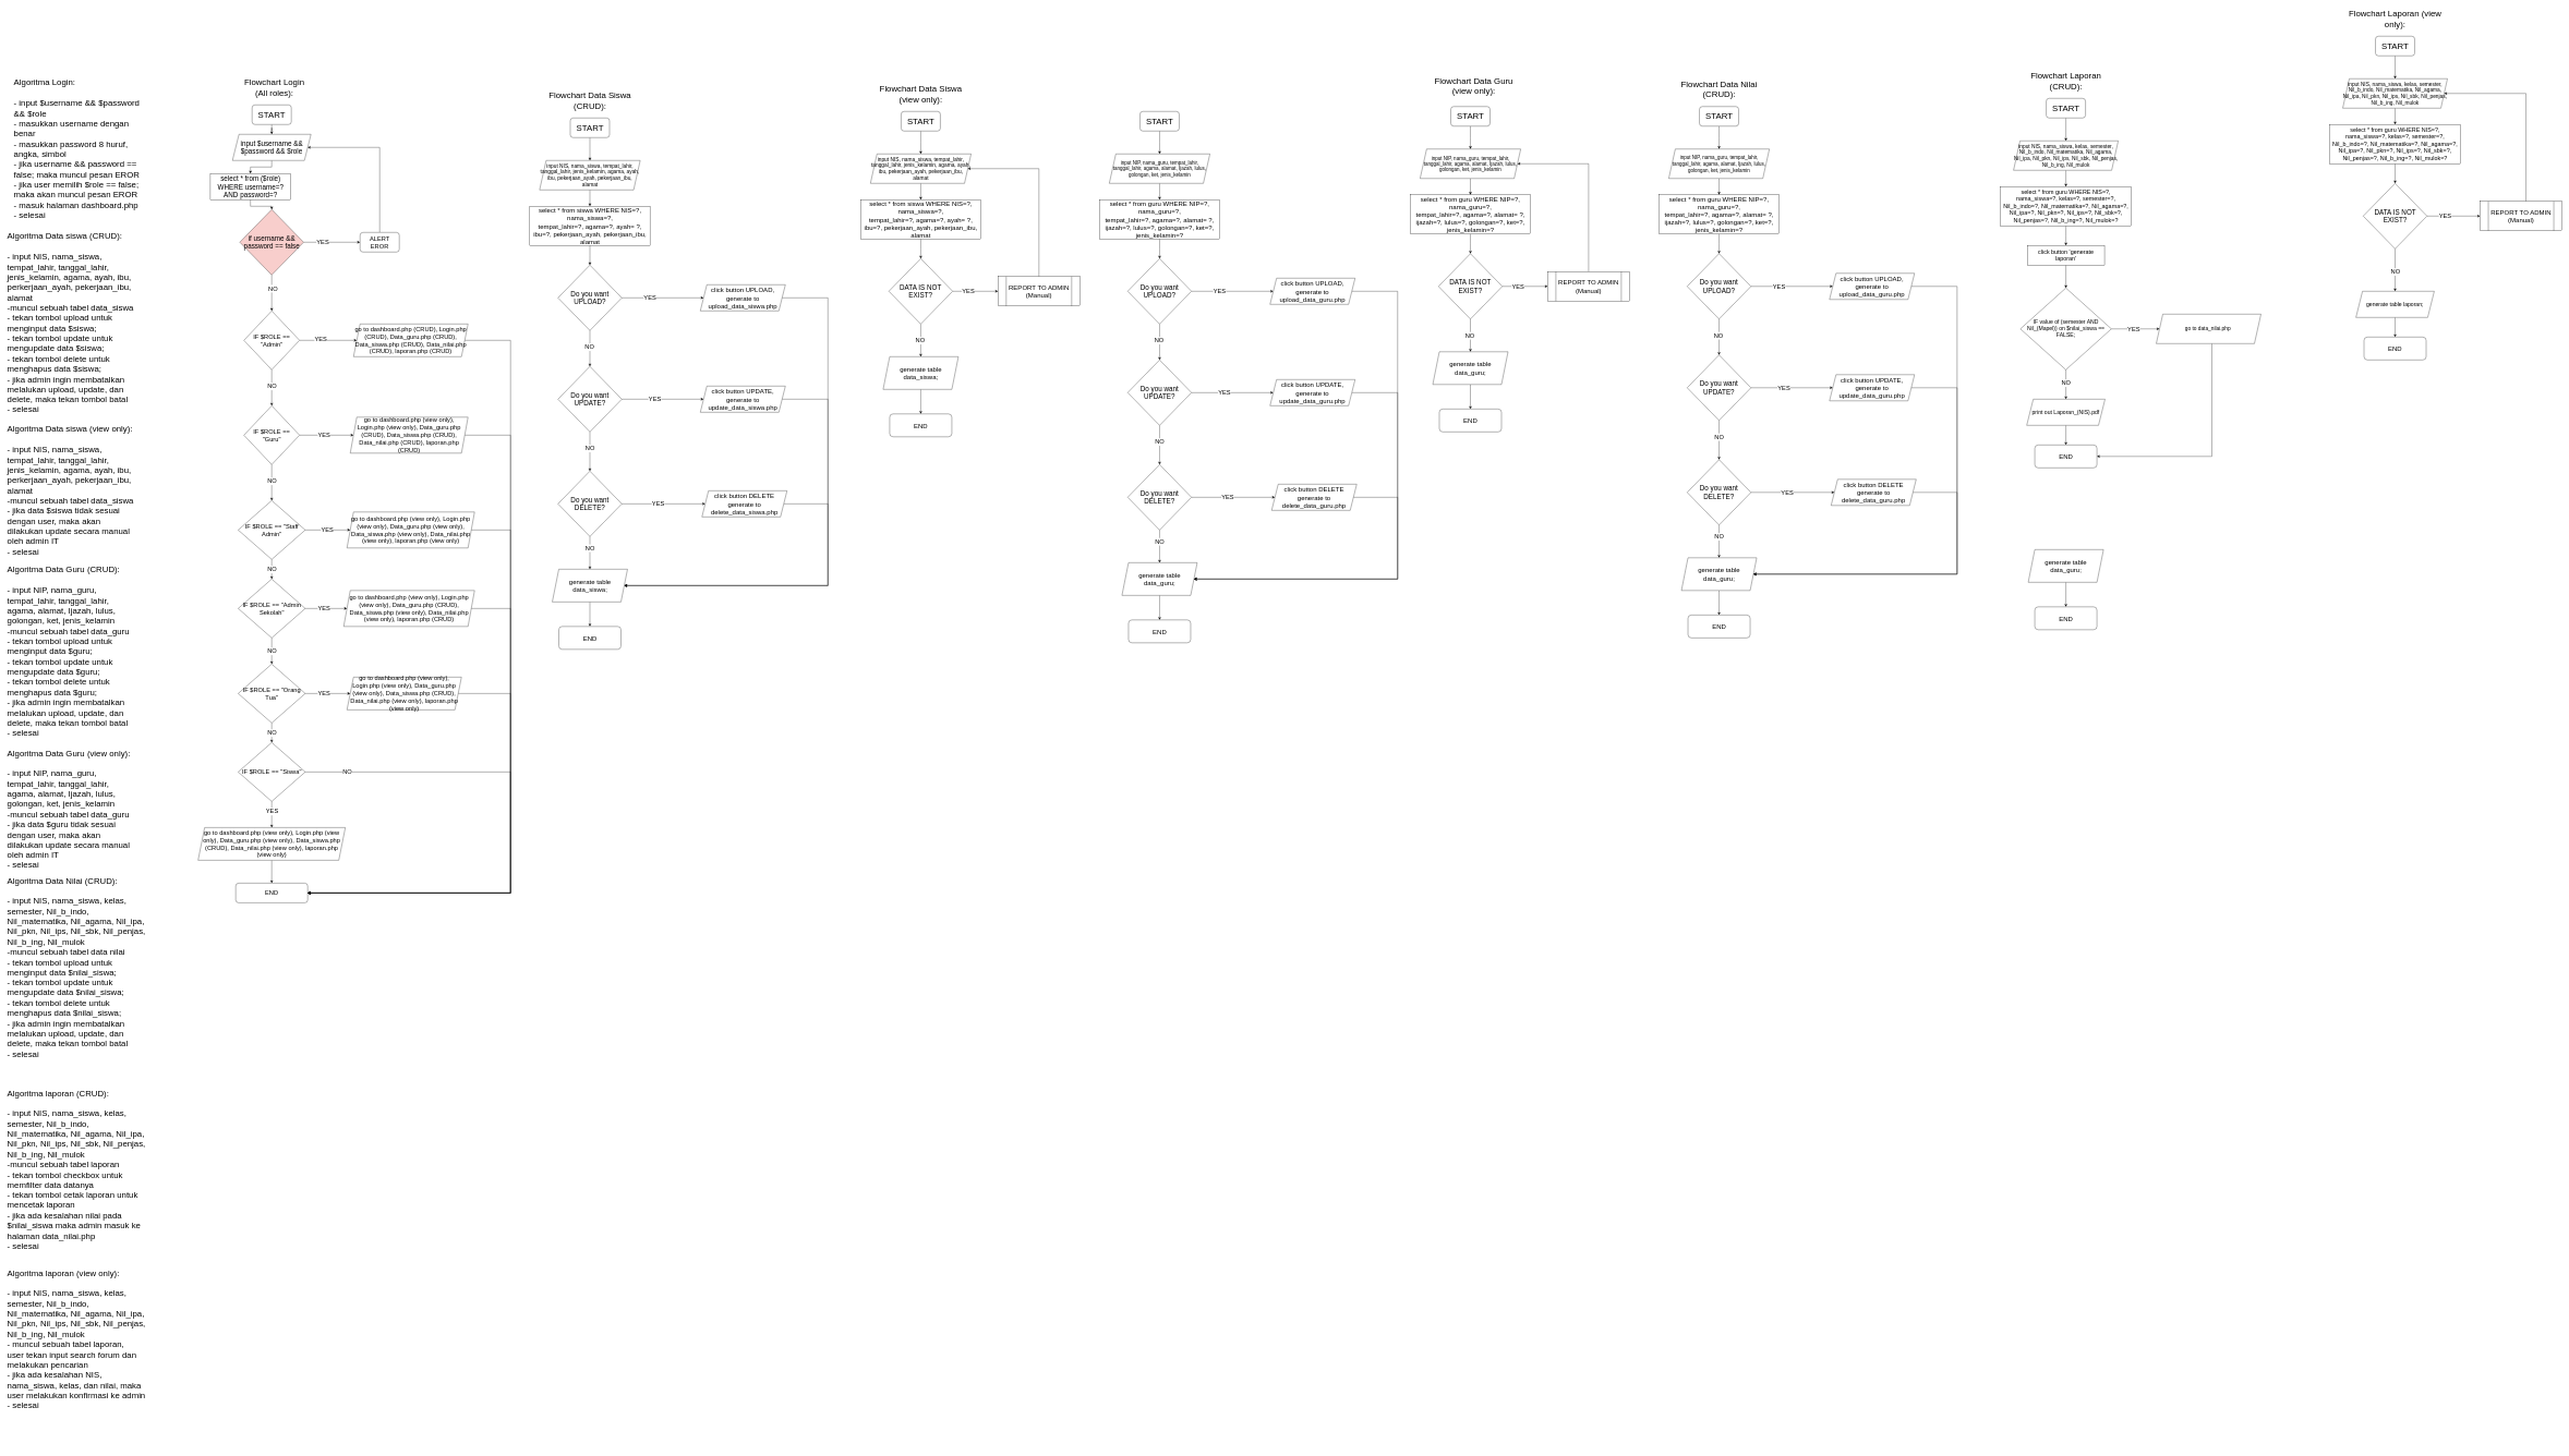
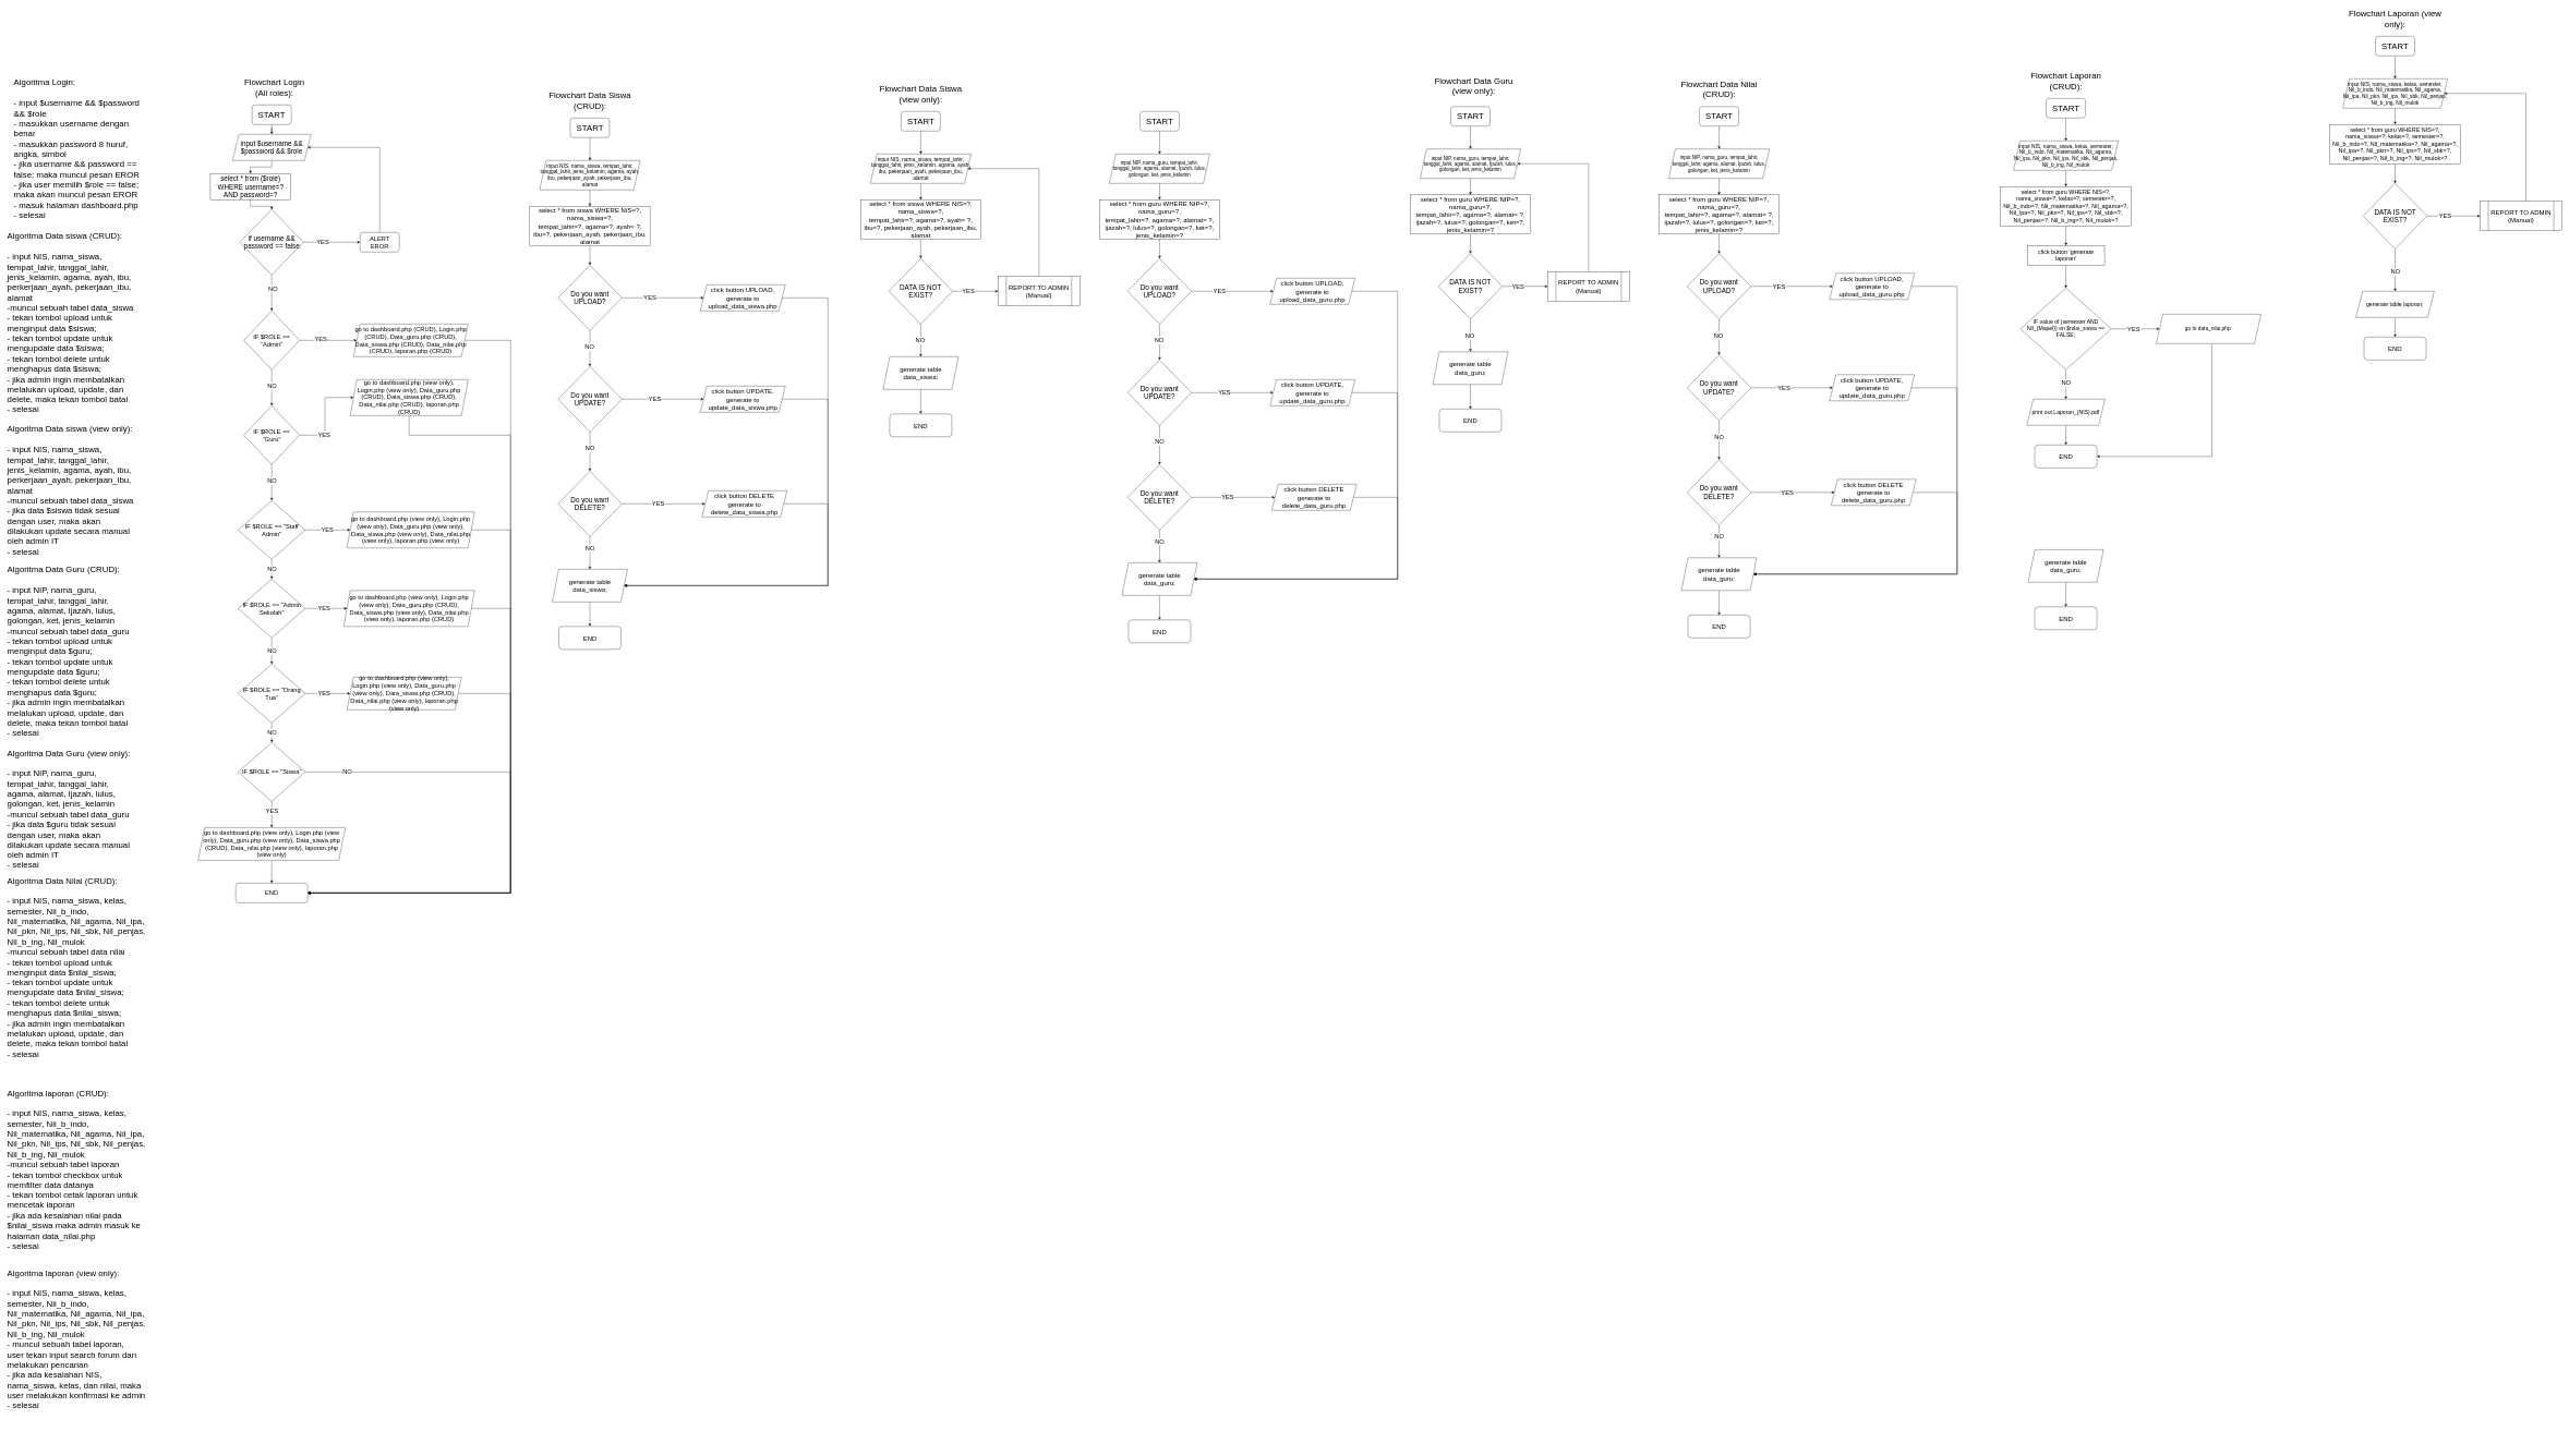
- <mxCell id="20" value="if username &amp;amp;&amp;amp; password == false" style="rhombus;whiteSpace=wrap;html=1;fontSize=21;align=center;fillColor=#f8cecc;" vertex="1" parent="1"><mxGeometry x="732.5" y="640" width="195" height="200" as="geometry" /></mxCell>
+ <mxCell id="20" value="if username &amp;amp;&amp;amp; password == false" style="rhombus;whiteSpace=wrap;html=1;fontSize=21;align=center;" vertex="1" parent="1"><mxGeometry x="732.5" y="640" width="195" height="200" as="geometry" /></mxCell>
- <mxCell id="48" value="go to dashboard.php (view only), Login.php (view only), Data_guru.php (CRUD), Data_siswa.php (CRUD), Data_nilai.php (CRUD), laporan.php (CRUD)" style="shape=parallelogram;perimeter=parallelogramPerimeter;whiteSpace=wrap;html=1;fixedSize=1;fontSize=19;" vertex="1" parent="1"><mxGeometry x="1070" y="1275" width="360" height="110" as="geometry" /></mxCell>
+ <mxCell id="48" value="go to dashboard.php (view only), Login.php (view only), Data_guru.php (CRUD), Data_siswa.php (CRUD), Data_nilai.php (CRUD), laporan.php (CRUD)" style="shape=parallelogram;perimeter=parallelogramPerimeter;whiteSpace=wrap;html=1;fixedSize=1;fontSize=19;" vertex="1" parent="1"><mxGeometry x="1070" y="1160" width="360" height="110" as="geometry" /></mxCell>
